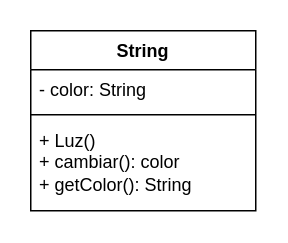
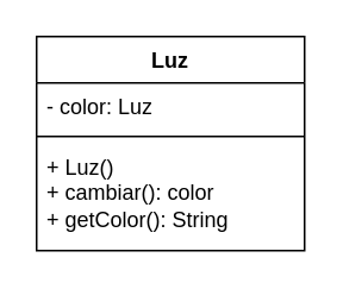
- <mxCell id="2" value="String" style="swimlane;fontStyle=1;align=center;verticalAlign=top;childLayout=stackLayout;horizontal=1;startSize=26;horizontalStack=0;resizeParent=1;resizeParentMax=0;resizeLast=0;collapsible=1;marginBottom=0;whiteSpace=wrap;html=1;" vertex="1" parent="1"><mxGeometry x="20" width="150" height="120" as="geometry" y="20" /></mxCell>
+ <mxCell id="2" value="Luz" style="swimlane;fontStyle=1;align=center;verticalAlign=top;childLayout=stackLayout;horizontal=1;startSize=26;horizontalStack=0;resizeParent=1;resizeParentMax=0;resizeLast=0;collapsible=1;marginBottom=0;whiteSpace=wrap;html=1;" vertex="1" parent="1"><mxGeometry x="20" width="150" height="120" as="geometry" y="20" /></mxCell>
- <mxCell id="3" value="- color: String" style="text;strokeColor=none;fillColor=none;align=left;verticalAlign=top;spacingLeft=4;spacingRight=4;overflow=hidden;rotatable=0;points=[[0,0.5],[1,0.5]];portConstraint=eastwest;whiteSpace=wrap;html=1;" vertex="1" parent="2"><mxGeometry y="26" width="150" height="26" as="geometry" /></mxCell>
+ <mxCell id="3" value="- color: Luz" style="text;strokeColor=none;fillColor=none;align=left;verticalAlign=top;spacingLeft=4;spacingRight=4;overflow=hidden;rotatable=0;points=[[0,0.5],[1,0.5]];portConstraint=eastwest;whiteSpace=wrap;html=1;" vertex="1" parent="2"><mxGeometry y="26" width="150" height="26" as="geometry" /></mxCell>
